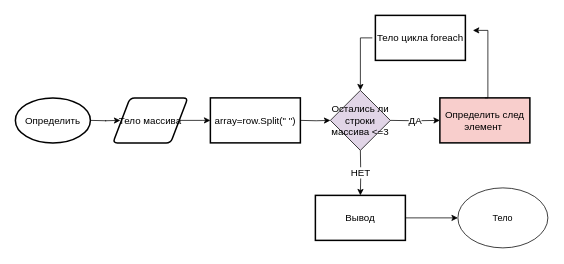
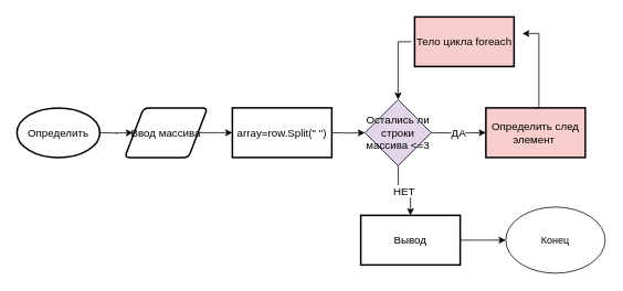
- <mxCell id="14" value="Тело цикла foreach" style="whiteSpace=wrap;html=1;fontSize=13;strokeWidth=2;" vertex="1" parent="1"><mxGeometry x="500" y="20" width="120" height="60" as="geometry" /></mxCell>
+ <mxCell id="14" value="Тело цикла foreach" style="whiteSpace=wrap;html=1;fontSize=13;strokeWidth=2;fillColor=#f8cecc;" vertex="1" parent="1"><mxGeometry x="500" y="20" width="120" height="60" as="geometry" /></mxCell>
- <mxCell id="4" value="Тело массива" style="shape=parallelogram;html=1;strokeWidth=2;perimeter=parallelogramPerimeter;whiteSpace=wrap;rounded=1;arcSize=12;size=0.23;fontSize=13;" vertex="1" parent="1"><mxGeometry x="150" y="130" width="100" height="60" as="geometry" /></mxCell>
+ <mxCell id="4" value="Ввод массива" style="shape=parallelogram;html=1;strokeWidth=2;perimeter=parallelogramPerimeter;whiteSpace=wrap;rounded=1;arcSize=12;size=0.23;fontSize=13;" vertex="1" parent="1"><mxGeometry x="150" y="130" width="100" height="60" as="geometry" /></mxCell>
- <mxCell id="12" value="Вывод" style="whiteSpace=wrap;html=1;fontSize=13;strokeWidth=2;" vertex="1" parent="1"><mxGeometry x="420" y="260" width="120" height="60" as="geometry" /></mxCell>
+ <mxCell id="12" value="Вывод" style="whiteSpace=wrap;html=1;fontSize=13;strokeWidth=2;" vertex="1" parent="1"><mxGeometry x="435" y="260" width="120" height="60" as="geometry" /></mxCell>
- <mxCell id="16" value="Тело" style="ellipse;whiteSpace=wrap;html=1;" vertex="1" parent="1"><mxGeometry x="610" y="250" width="120" height="80" as="geometry" /></mxCell>
+ <mxCell id="16" value="Конец" style="ellipse;whiteSpace=wrap;html=1;" vertex="1" parent="1"><mxGeometry x="610" y="250" width="120" height="80" as="geometry" /></mxCell>
